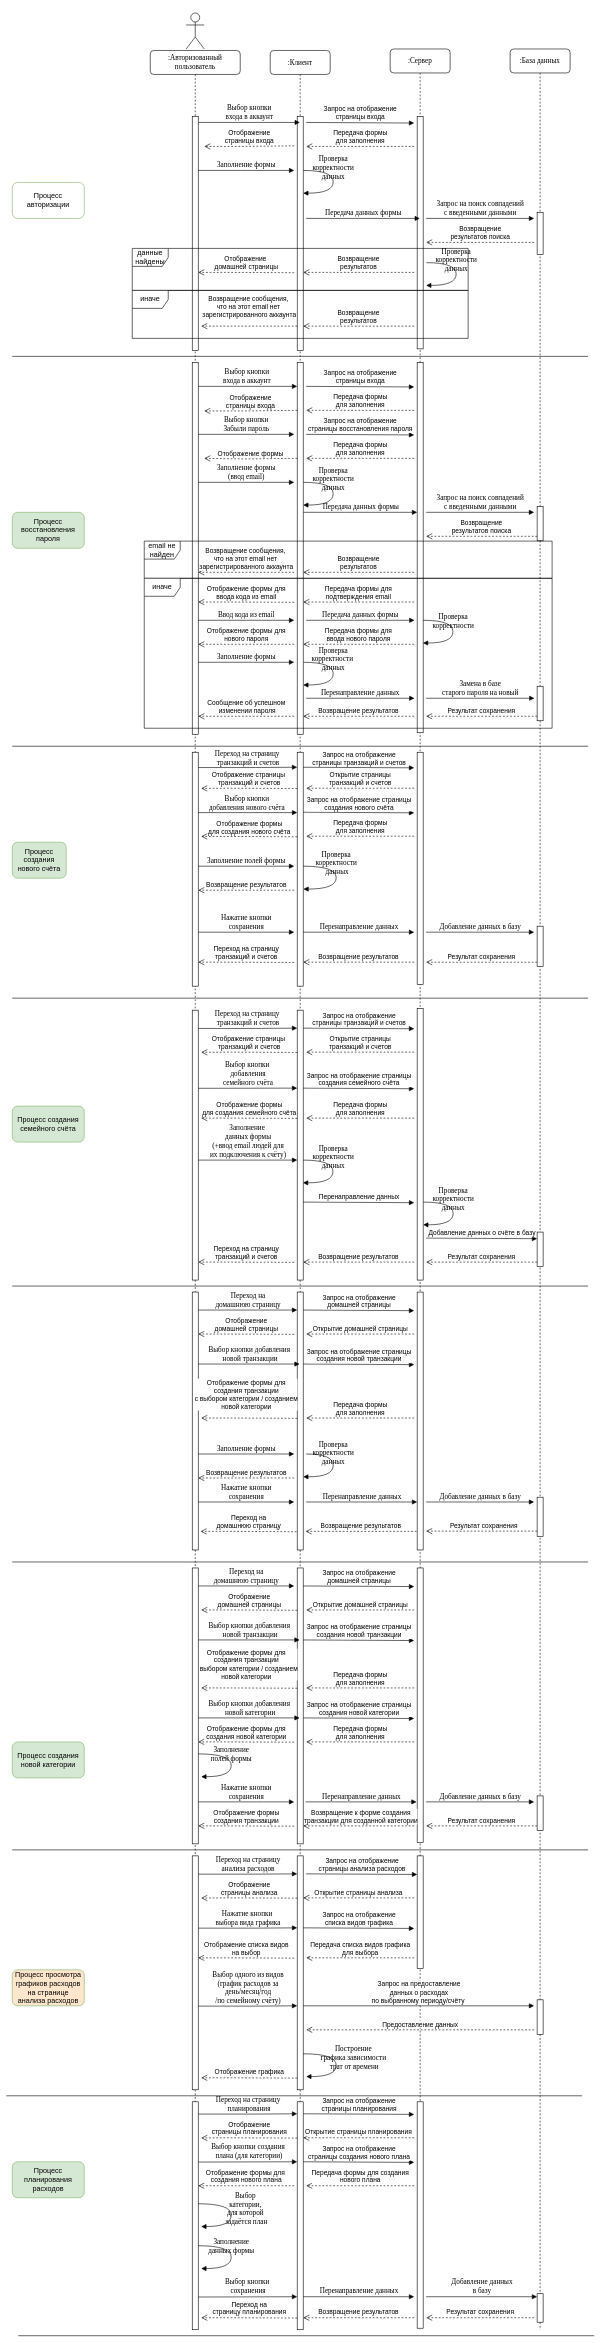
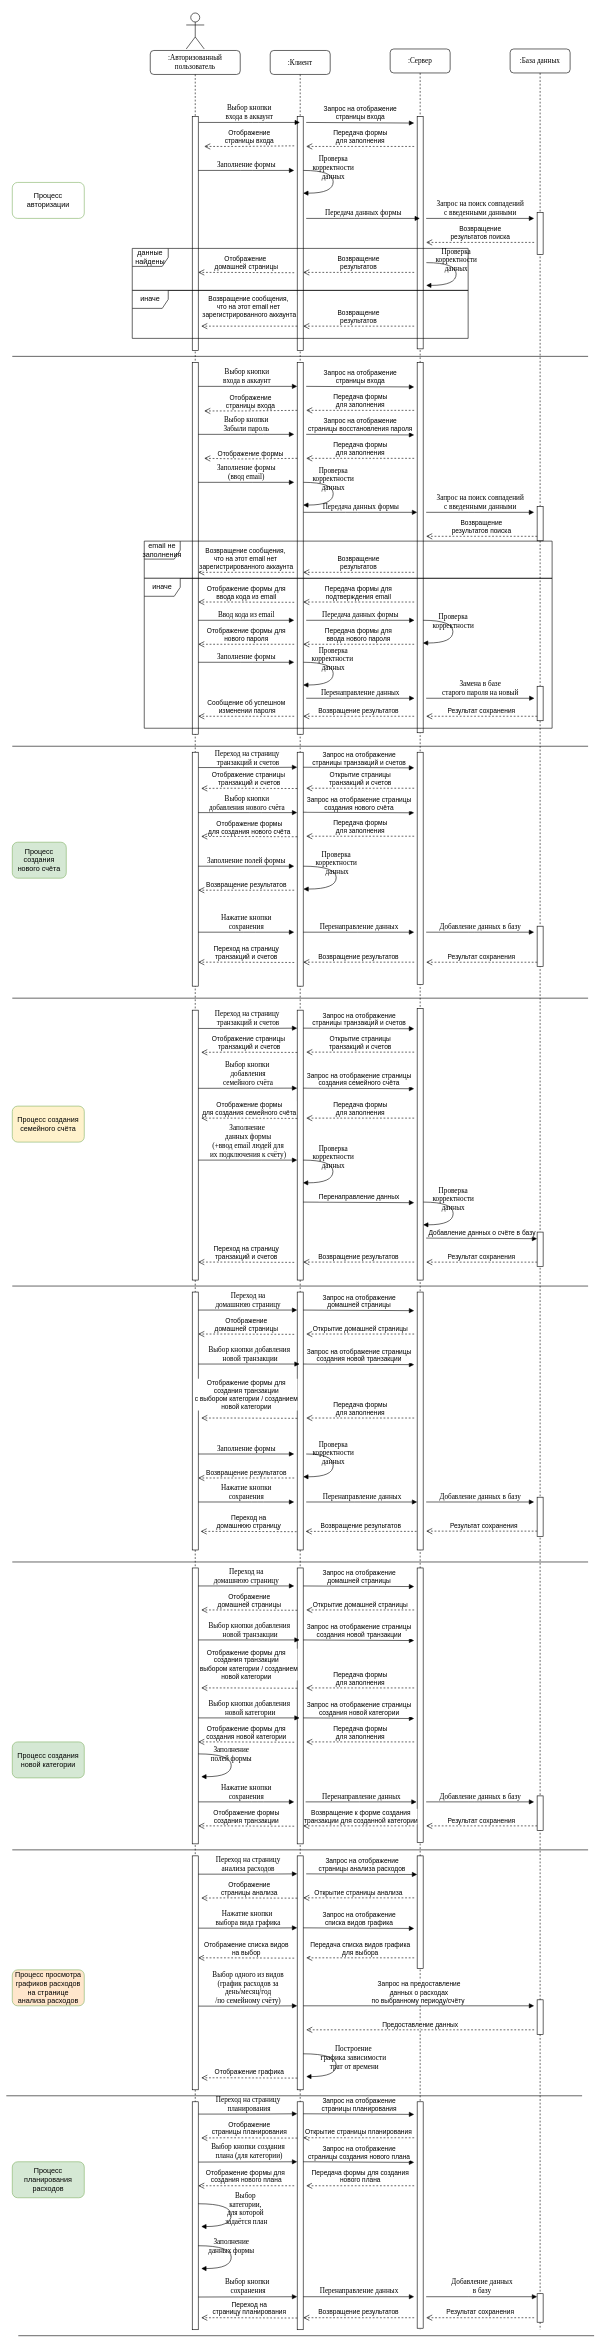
- <mxCell id="117" value="Процесс восстановления пароля" style="rounded=1;whiteSpace=wrap;html=1;fillColor=#d5e8d4;strokeColor=#82b366;" parent="1" vertex="1"><mxGeometry x="20" y="853" width="120" height="60" as="geometry" /></mxCell>
- <mxCell id="125" value="email не найден" style="shape=umlFrame;whiteSpace=wrap;html=1;pointerEvents=0;" parent="1" vertex="1"><mxGeometry x="240" y="901" width="680" height="62" as="geometry" /></mxCell>
+ <mxCell id="125" value="email не заполнения" style="shape=umlFrame;whiteSpace=wrap;html=1;pointerEvents=0;" parent="1" vertex="1"><mxGeometry x="240" y="901" width="680" height="62" as="geometry" /></mxCell>
- <mxCell id="150" value="Процесс создания семейного счёта" style="rounded=1;whiteSpace=wrap;html=1;fillColor=#d5e8d4;strokeColor=#82b366;" parent="1" vertex="1"><mxGeometry x="20" y="1843" width="120" height="60" as="geometry" /></mxCell>
+ <mxCell id="150" value="Процесс создания семейного счёта" style="rounded=1;whiteSpace=wrap;html=1;fillColor=#fff2cc;strokeColor=#82b366;" parent="1" vertex="1"><mxGeometry x="20" y="1843" width="120" height="60" as="geometry" /></mxCell>
